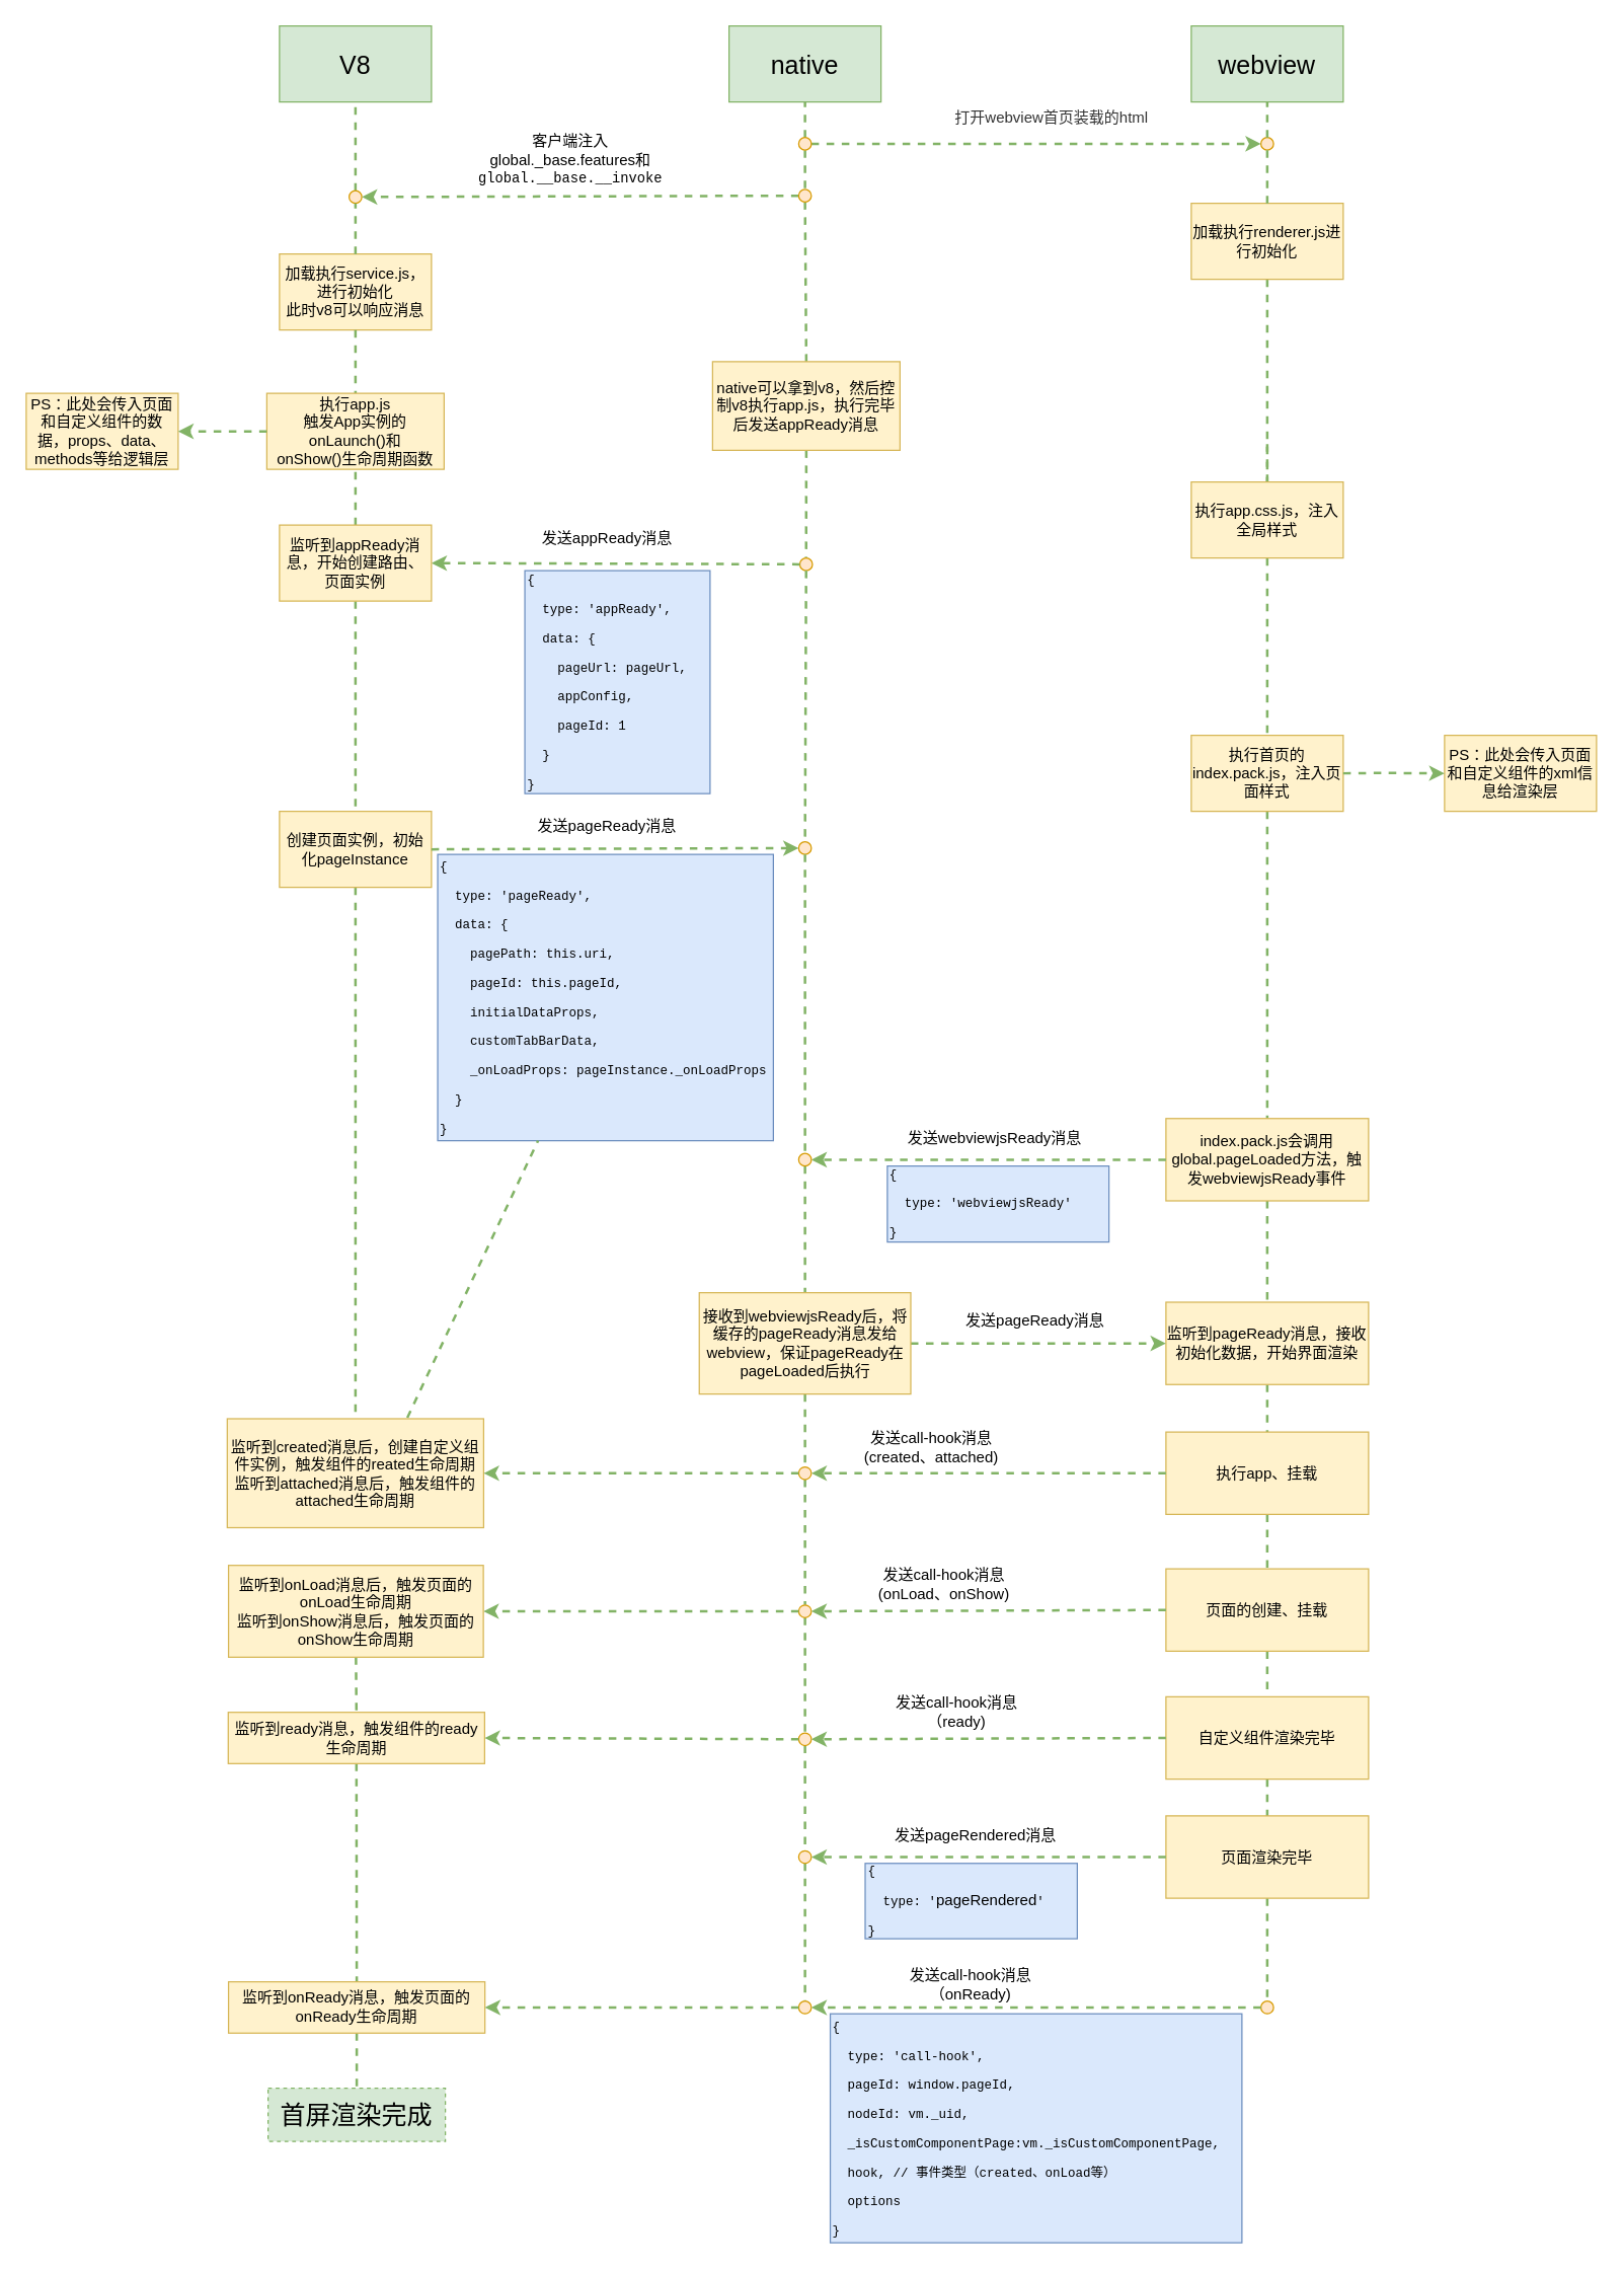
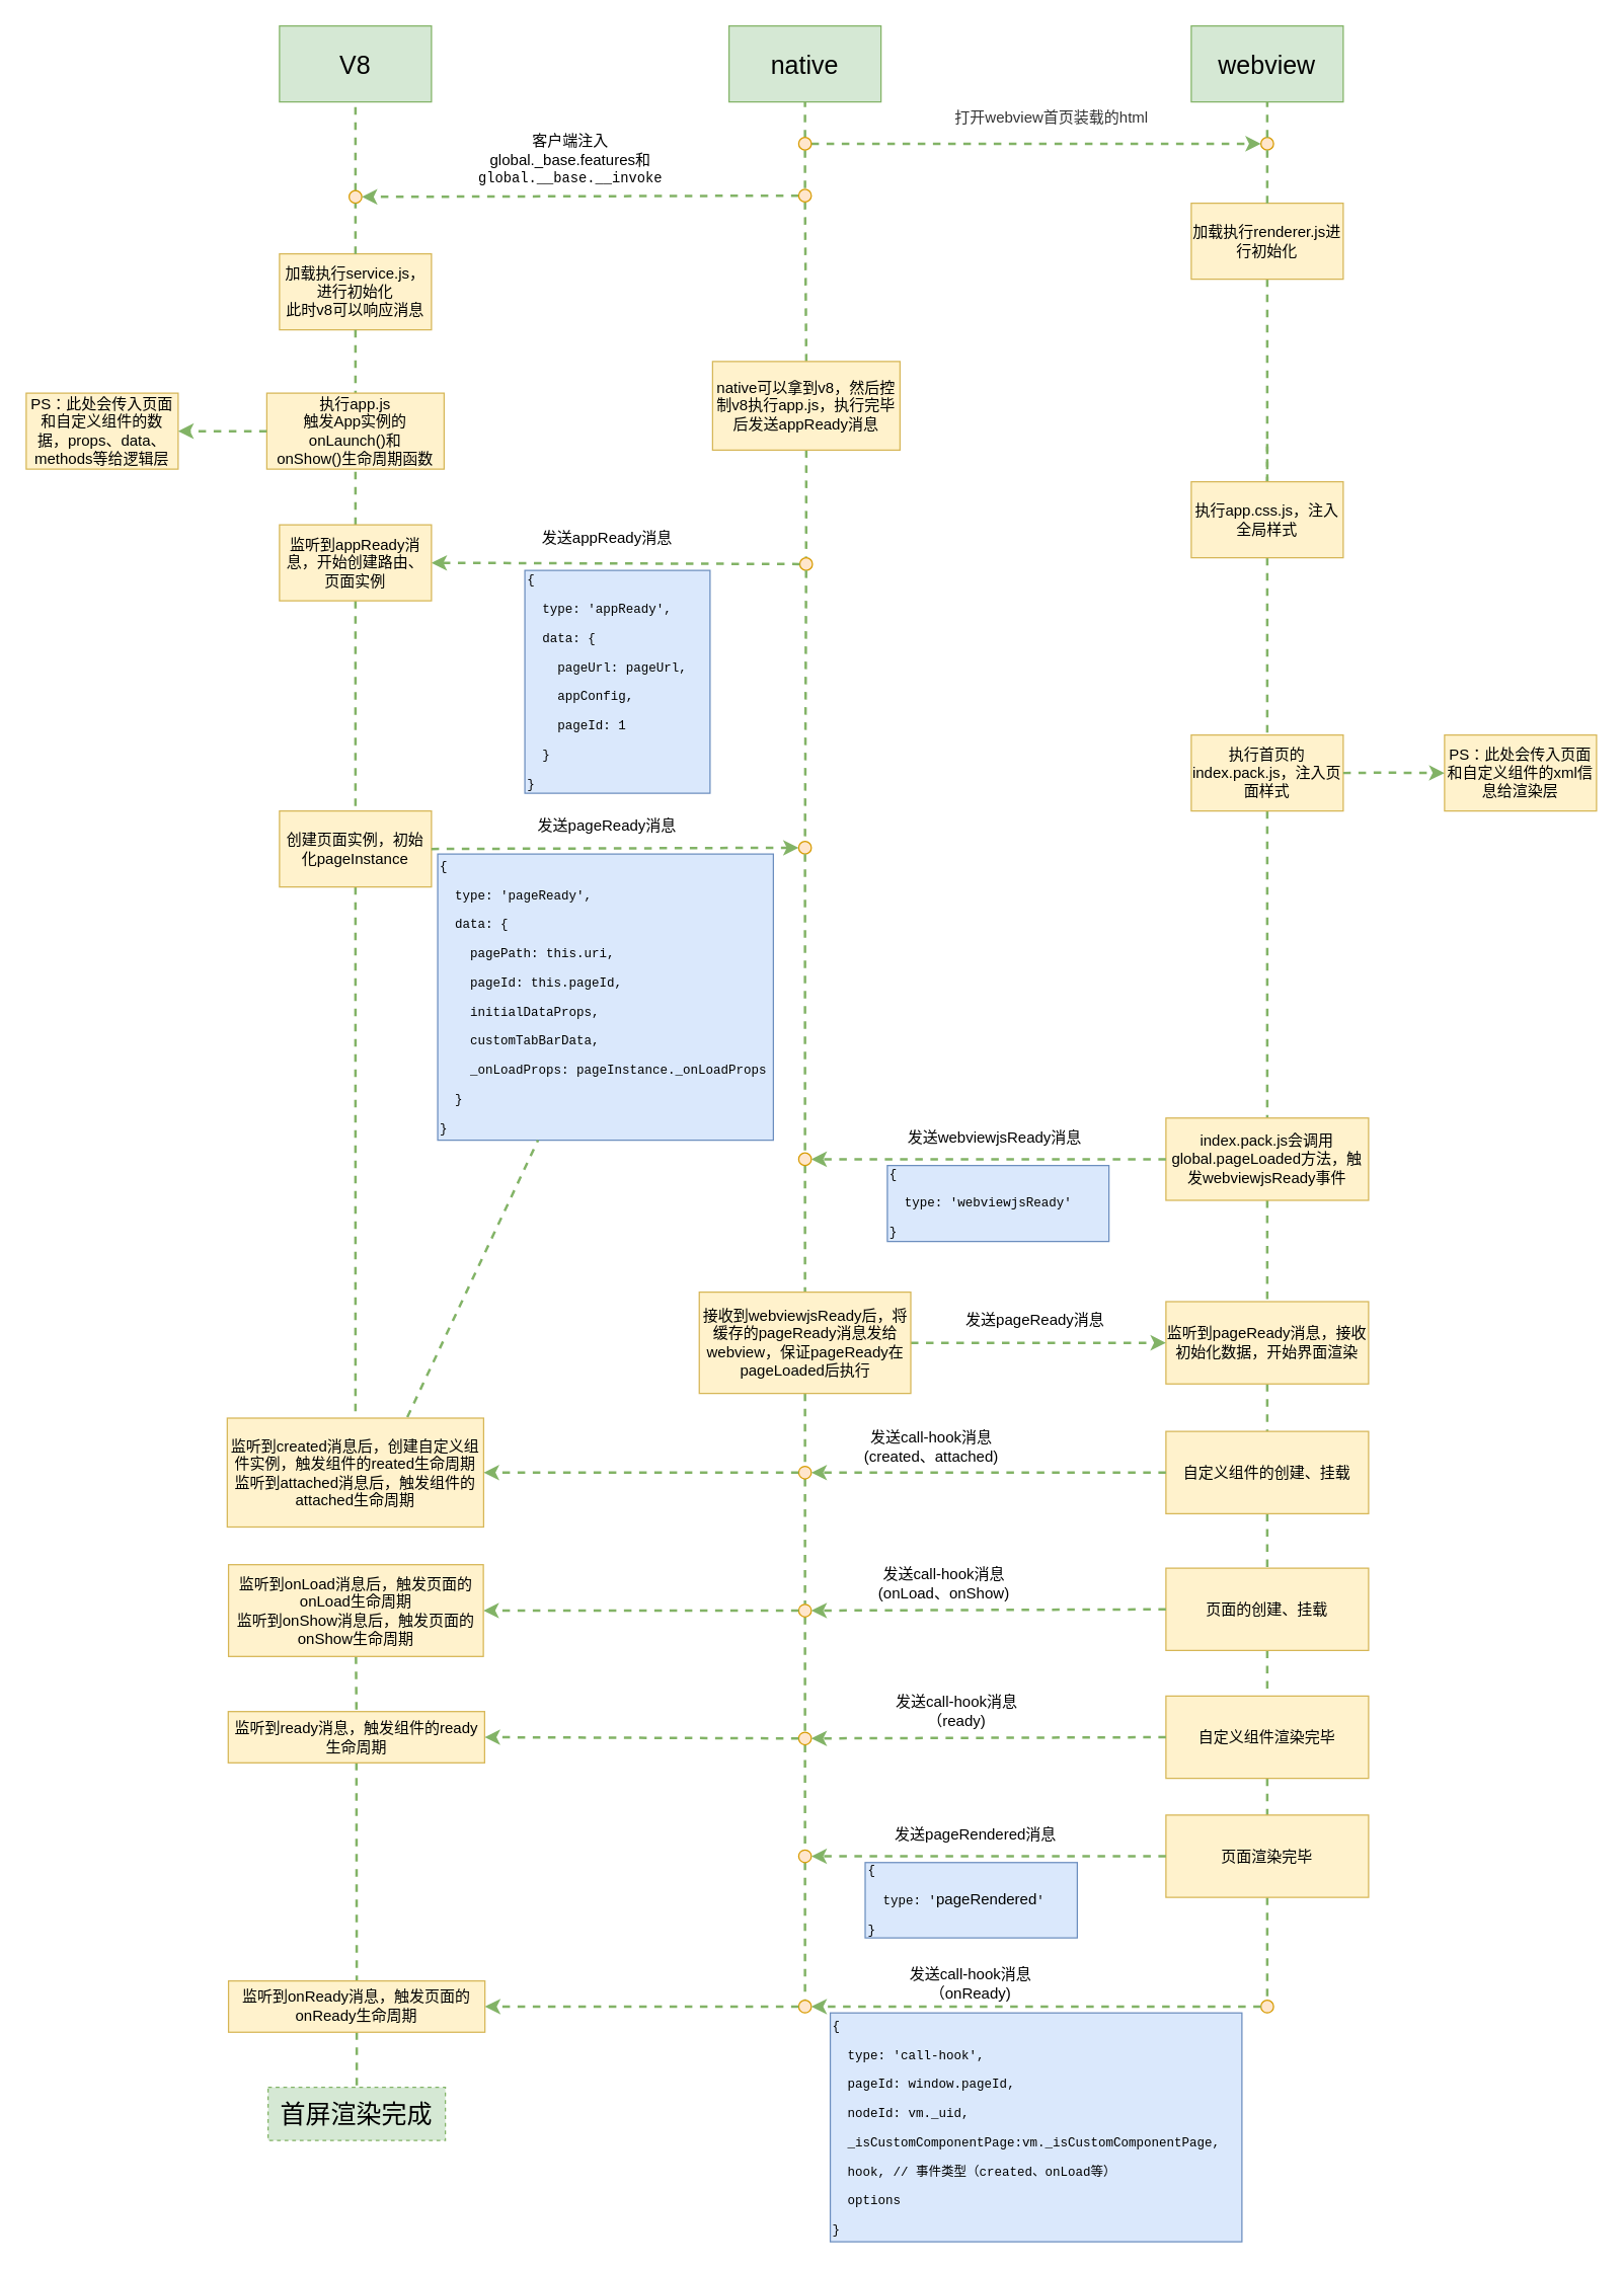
- <mxCell id="61" value="&lt;font style=&quot;font-size: 12px&quot;&gt;执行app、挂载&lt;/font&gt;" style="rounded=0;whiteSpace=wrap;html=1;strokeColor=#d6b656;fillColor=#fff2cc;fontSize=10;align=center;" vertex="1" parent="1"><mxGeometry x="920" y="1130" width="160" height="65" as="geometry" /></mxCell>
+ <mxCell id="61" value="&lt;font style=&quot;font-size: 12px&quot;&gt;自定义组件的创建、挂载&lt;/font&gt;" style="rounded=0;whiteSpace=wrap;html=1;strokeColor=#d6b656;fillColor=#fff2cc;fontSize=10;align=center;" vertex="1" parent="1"><mxGeometry x="920" y="1130" width="160" height="65" as="geometry" /></mxCell>
